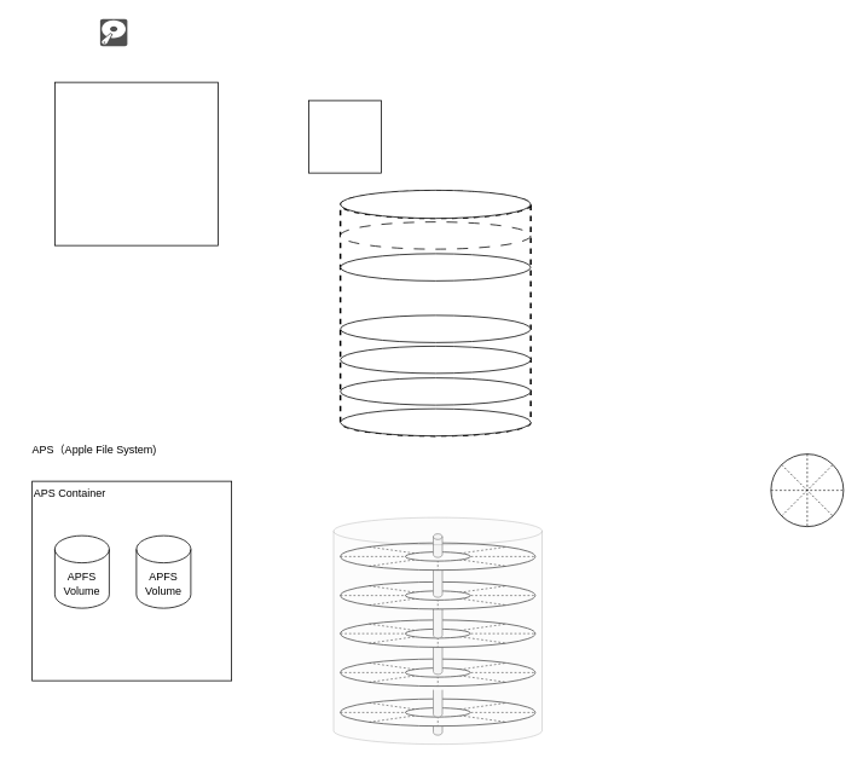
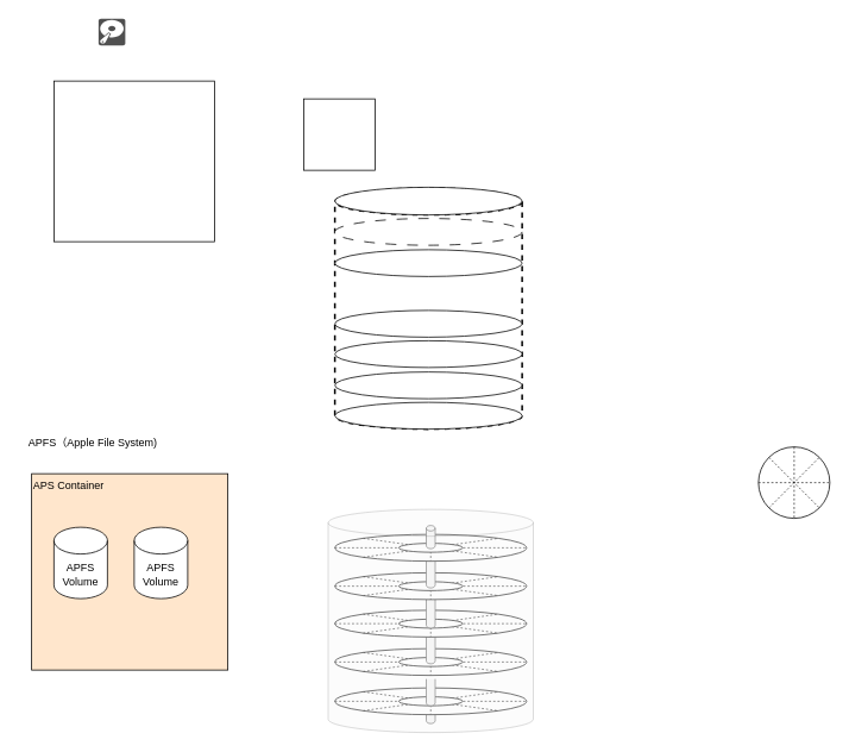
- <mxCell id="7" value="APS（Apple File System)&amp;nbsp;" style="text;html=1;align=center;verticalAlign=middle;rounded=0;resizeWidth=1;autosize=1;" vertex="1" parent="1"><mxGeometry x="20" y="480" width="170" height="30" as="geometry" /></mxCell>
+ <mxCell id="7" value="APFS（Apple File System)&amp;nbsp;" style="text;html=1;align=center;verticalAlign=middle;rounded=0;resizeWidth=1;autosize=1;" vertex="1" parent="1"><mxGeometry x="20" y="480" width="170" height="30" as="geometry" /></mxCell>
- <mxCell id="6" value="APS Container" style="whiteSpace=wrap;html=1;aspect=fixed;align=left;verticalAlign=top;" vertex="1" parent="1"><mxGeometry x="35" y="530" width="220" height="220" as="geometry" /></mxCell>
+ <mxCell id="6" value="APS Container" style="whiteSpace=wrap;html=1;aspect=fixed;align=left;verticalAlign=top;fillColor=#ffe6cc;" vertex="1" parent="1"><mxGeometry x="35" y="530" width="220" height="220" as="geometry" /></mxCell>
